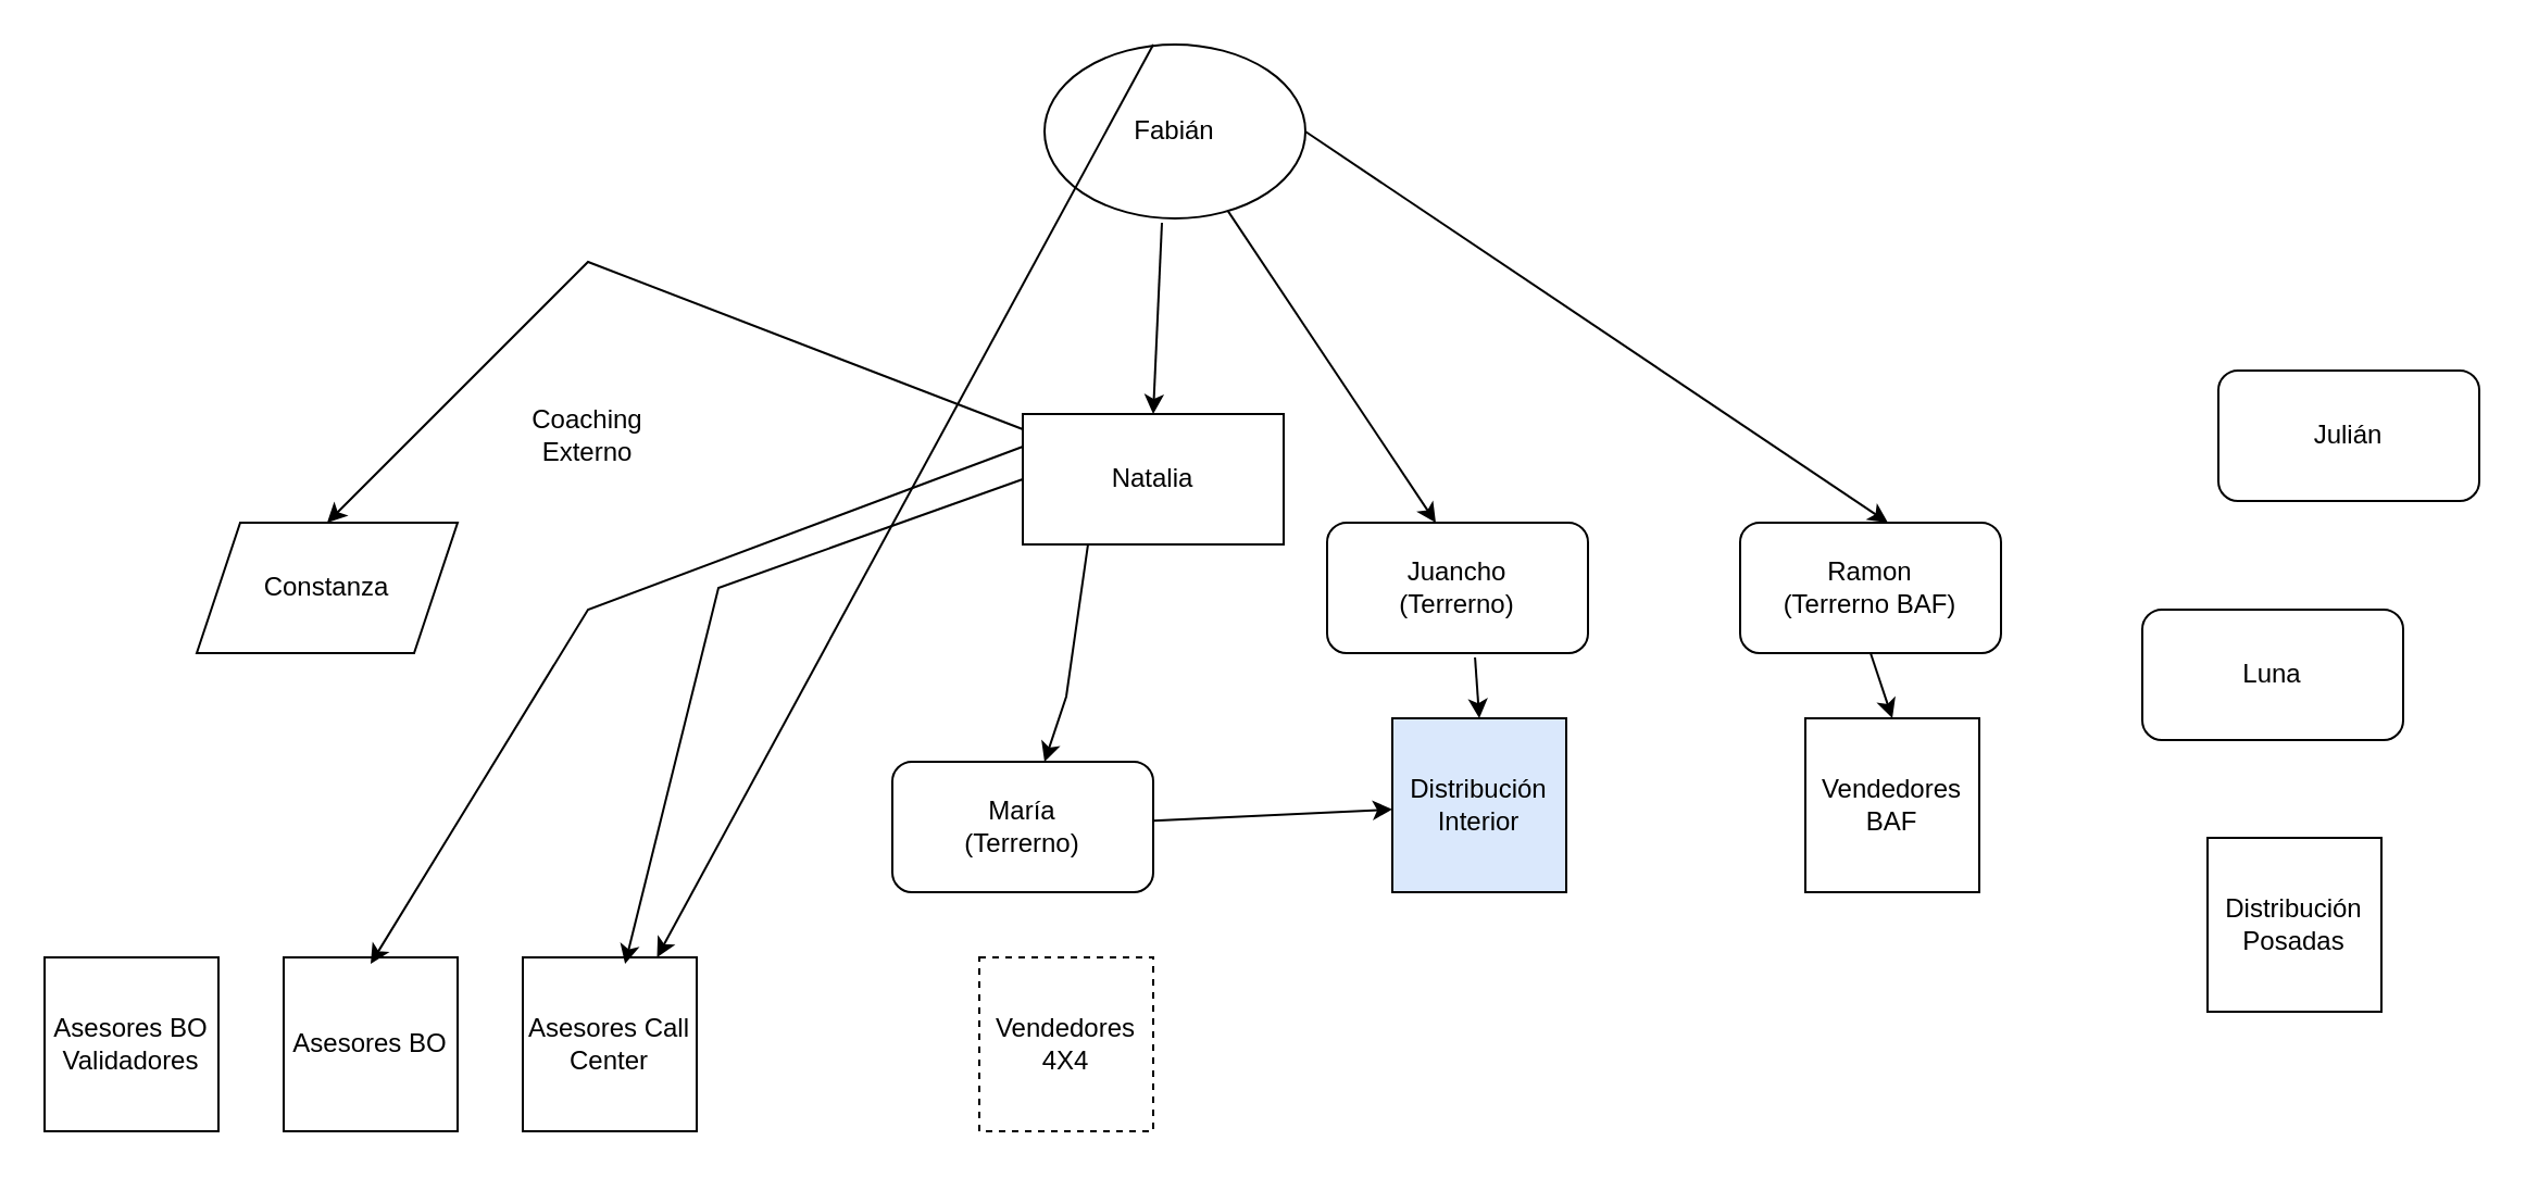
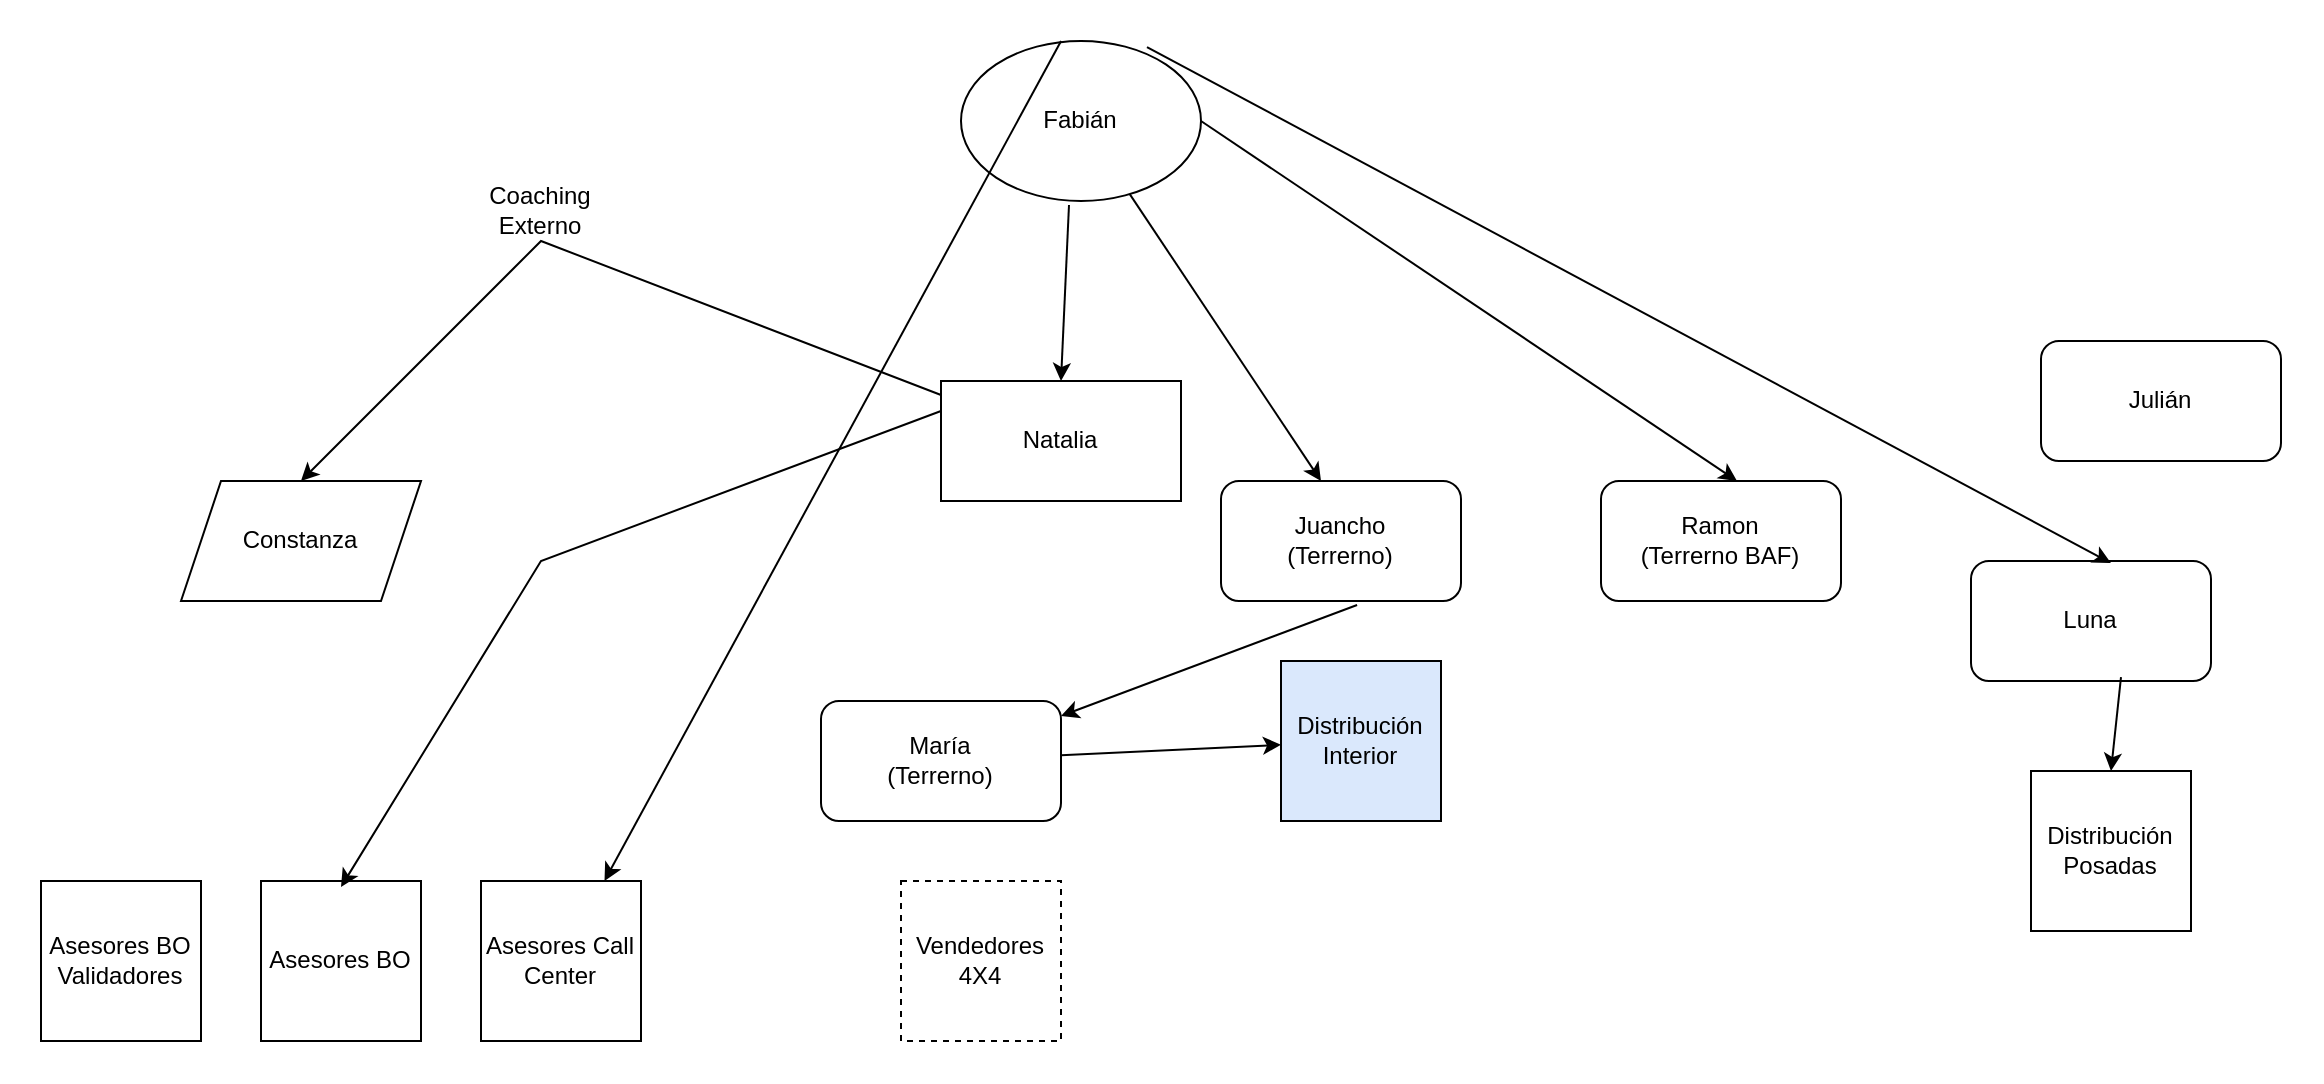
+ <mxCell id="25" value="" style="endArrow=classic;html=1;rounded=0;entryX=0.583;entryY=0.017;entryDx=0;entryDy=0;entryPerimeter=0;exitX=0.775;exitY=0.038;exitDx=0;exitDy=0;exitPerimeter=0;" edge="1" parent="1" source="21" target="8"><mxGeometry width="50" height="50" relative="1" as="geometry"><mxPoint x="660" y="240" as="sourcePoint" /><mxPoint x="710" y="190" as="targetPoint" /></mxGeometry></mxCell>
- <mxCell id="27" value="Coaching Externo" style="text;html=1;align=center;verticalAlign=middle;whiteSpace=wrap;rounded=0;" vertex="1" parent="1"><mxGeometry x="240" y="185" width="60" height="30" as="geometry" /></mxCell>
+ <mxCell id="27" value="Coaching Externo" style="text;html=1;align=center;verticalAlign=middle;whiteSpace=wrap;rounded=0;" vertex="1" parent="1"><mxGeometry x="240" y="90" width="60" height="30" as="geometry" /></mxCell>
- <mxCell id="16" value="" style="endArrow=classic;html=1;rounded=0;exitX=0.25;exitY=1;exitDx=0;exitDy=0;" edge="1" parent="1" source="2" target="10"><mxGeometry width="50" height="50" relative="1" as="geometry"><mxPoint x="700" y="250" as="sourcePoint" /><mxPoint x="400" y="488" as="targetPoint" /><Array as="points"><mxPoint x="490" y="320" /></Array></mxGeometry></mxCell>
- <mxCell id="19" value="" style="endArrow=classic;html=1;rounded=0;entryX=0.5;entryY=0;entryDx=0;entryDy=0;exitX=0.5;exitY=1;exitDx=0;exitDy=0;" edge="1" parent="1" source="5" target="6"><mxGeometry width="50" height="50" relative="1" as="geometry"><mxPoint x="688" y="312" as="sourcePoint" /><mxPoint x="690" y="340" as="targetPoint" /><Array as="points" /></mxGeometry></mxCell>
- <mxCell id="18" value="" style="endArrow=classic;html=1;rounded=0;entryX=0.5;entryY=0;entryDx=0;entryDy=0;exitX=0.567;exitY=1.033;exitDx=0;exitDy=0;exitPerimeter=0;" edge="1" parent="1" source="4" target="7"><mxGeometry width="50" height="50" relative="1" as="geometry"><mxPoint x="660" y="440" as="sourcePoint" /><mxPoint x="710" y="390" as="targetPoint" /></mxGeometry></mxCell>
+ <mxCell id="18" value="" style="endArrow=classic;html=1;rounded=0;exitX=0.567;exitY=1.033;exitDx=0;exitDy=0;exitPerimeter=0;" edge="1" parent="1" source="4" target="10"><mxGeometry width="50" height="50" relative="1" as="geometry"><mxPoint x="660" y="440" as="sourcePoint" /><mxPoint x="710" y="390" as="targetPoint" /></mxGeometry></mxCell>
- <mxCell id="14" value="" style="endArrow=classic;html=1;rounded=0;entryX=0.588;entryY=0.038;entryDx=0;entryDy=0;entryPerimeter=0;exitX=0;exitY=0.5;exitDx=0;exitDy=0;" edge="1" parent="1" source="2" target="11"><mxGeometry width="50" height="50" relative="1" as="geometry"><mxPoint x="320" y="280" as="sourcePoint" /><mxPoint x="370" y="230" as="targetPoint" /><Array as="points"><mxPoint y="270" x="330" /></Array></mxGeometry></mxCell>
+ <mxCell id="20" value="" style="endArrow=classic;html=1;rounded=0;entryX=0.5;entryY=0;entryDx=0;entryDy=0;exitX=0.625;exitY=0.967;exitDx=0;exitDy=0;exitPerimeter=0;" edge="1" parent="1" source="8" target="9"><mxGeometry width="50" height="50" relative="1" as="geometry"><mxPoint x="660" y="440" as="sourcePoint" /><mxPoint x="710" y="390" as="targetPoint" /></mxGeometry></mxCell>
- <mxCell id="6" value="Vendedores BAF" style="whiteSpace=wrap;html=1;aspect=fixed;" vertex="1" parent="1"><mxGeometry x="830" y="330" width="80" height="80" as="geometry" /></mxCell>
